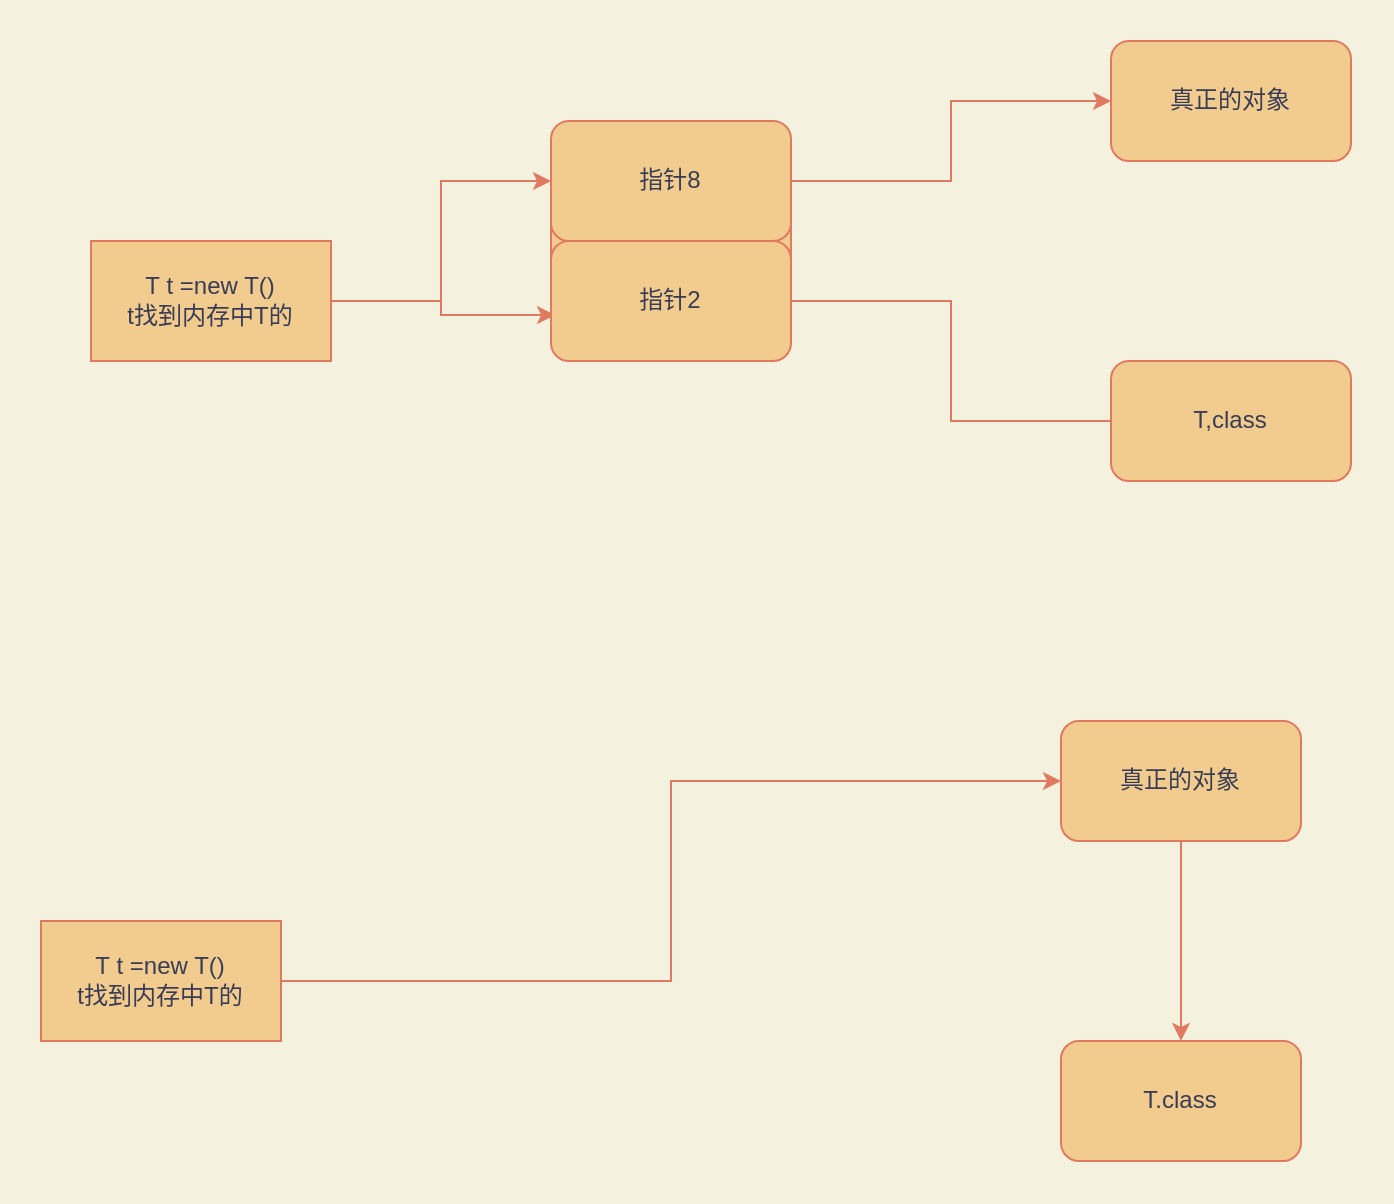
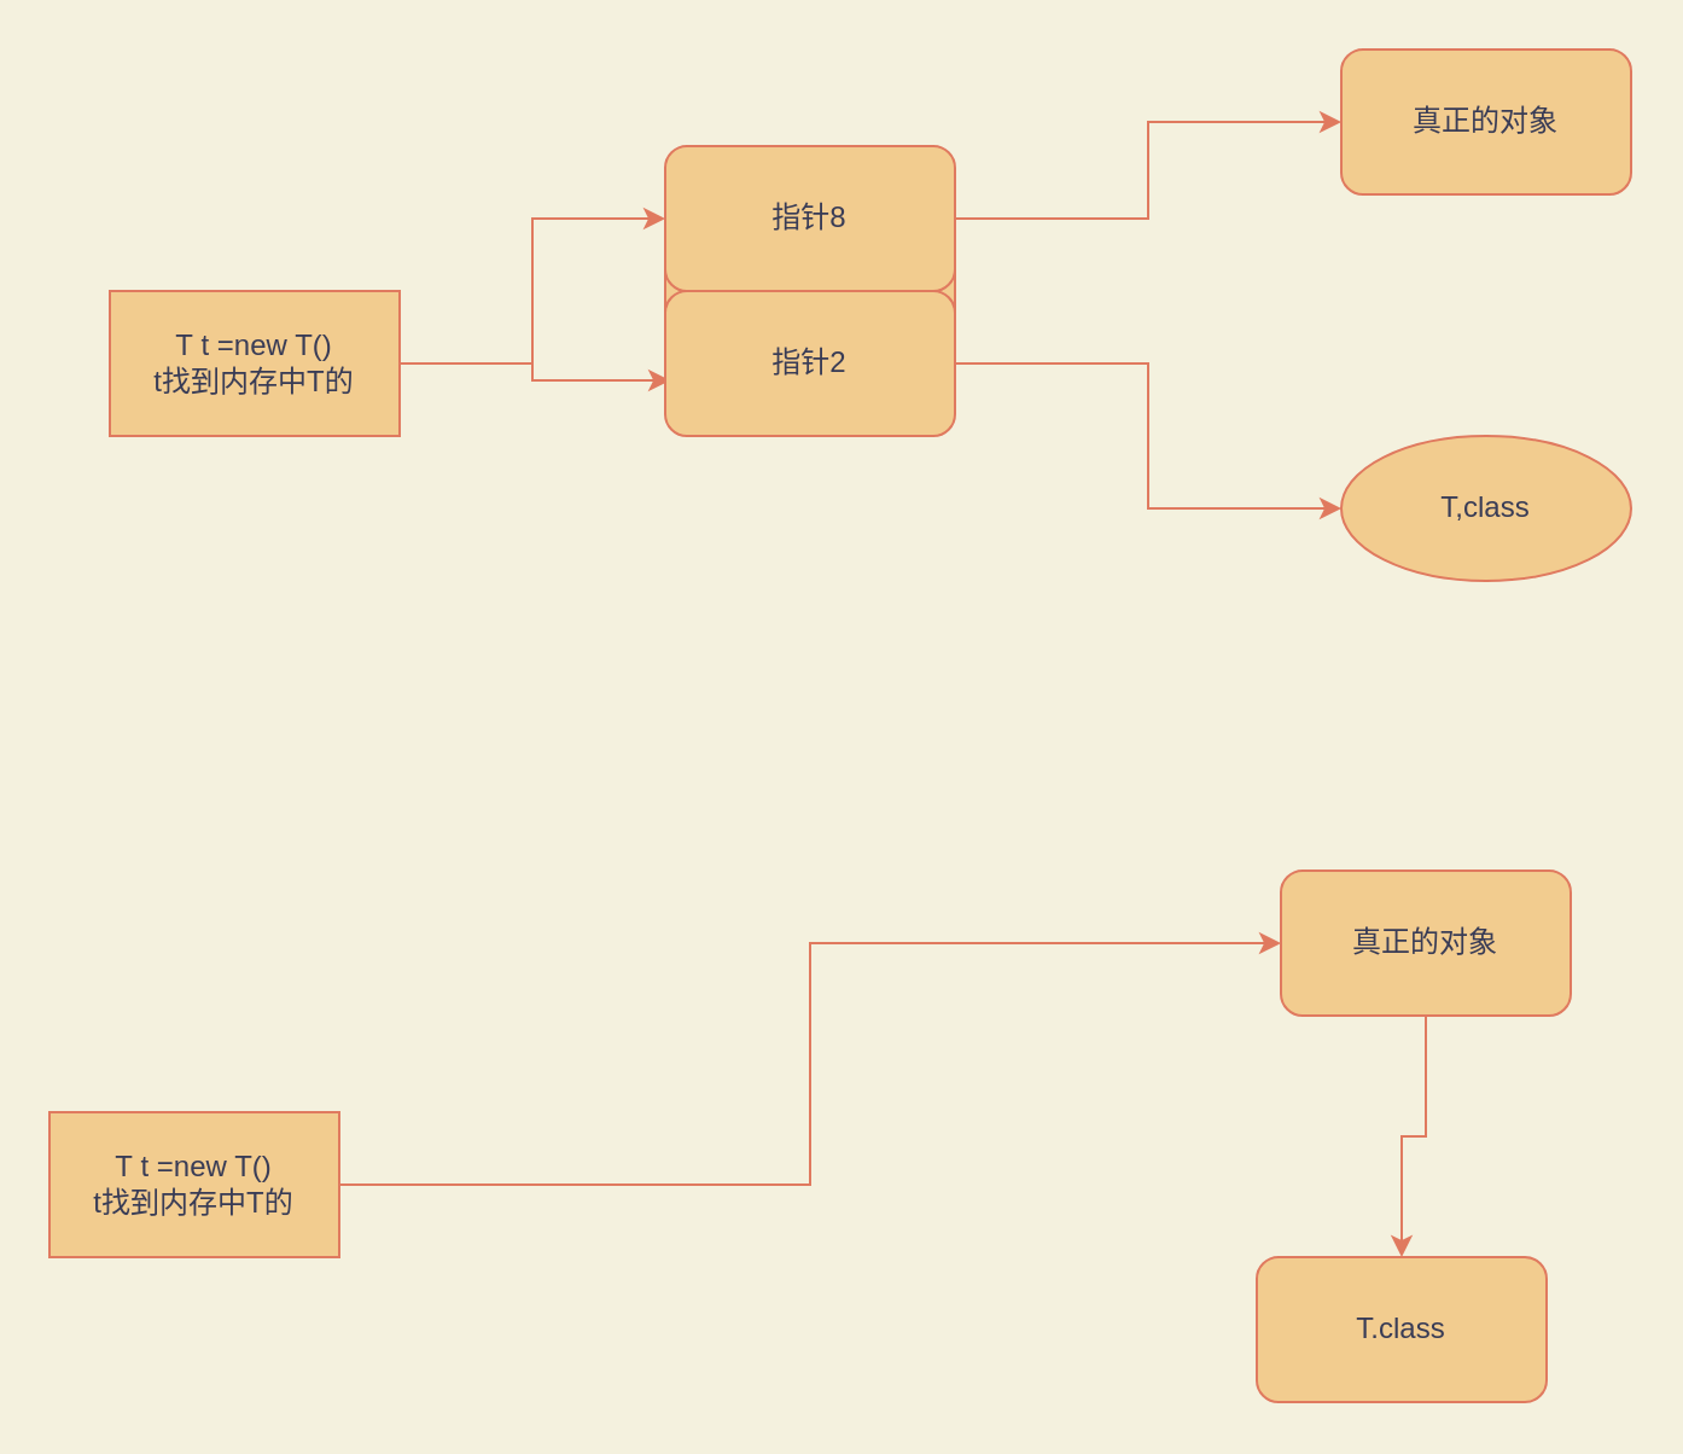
- <mxCell id="8" style="edgeStyle=orthogonalEdgeStyle;rounded=0;orthogonalLoop=1;jettySize=auto;html=1;labelBackgroundColor=#F4F1DE;strokeColor=#E07A5F;fontColor=#393C56;endArrow=none;" edge="1" parent="1" source="9" target="11"><mxGeometry relative="1" as="geometry" /></mxCell>
+ <mxCell id="8" style="edgeStyle=orthogonalEdgeStyle;rounded=0;orthogonalLoop=1;jettySize=auto;html=1;labelBackgroundColor=#F4F1DE;strokeColor=#E07A5F;fontColor=#393C56;" edge="1" parent="1" source="9" target="11"><mxGeometry relative="1" as="geometry" /></mxCell>
- <mxCell id="11" value="T,class" style="rounded=1;whiteSpace=wrap;html=1;fillColor=#F2CC8F;strokeColor=#E07A5F;fontColor=#393C56;" vertex="1" parent="1"><mxGeometry x="555" y="180" width="120" height="60" as="geometry" /></mxCell>
+ <mxCell id="11" value="T,class" style="ellipse;whiteSpace=wrap;html=1;fillColor=#F2CC8F;strokeColor=#E07A5F;fontColor=#393C56;" vertex="1" parent="1"><mxGeometry x="555" y="180" width="120" height="60" as="geometry" /></mxCell>
- <mxCell id="16" value="T.class" style="rounded=1;whiteSpace=wrap;html=1;fillColor=#F2CC8F;strokeColor=#E07A5F;fontColor=#393C56;" vertex="1" parent="1"><mxGeometry x="530" y="520" width="120" height="60" as="geometry" /></mxCell>
+ <mxCell id="16" value="T.class" style="rounded=1;whiteSpace=wrap;html=1;fillColor=#F2CC8F;strokeColor=#E07A5F;fontColor=#393C56;" vertex="1" parent="1"><mxGeometry x="520" y="520" width="120" height="60" as="geometry" /></mxCell>
